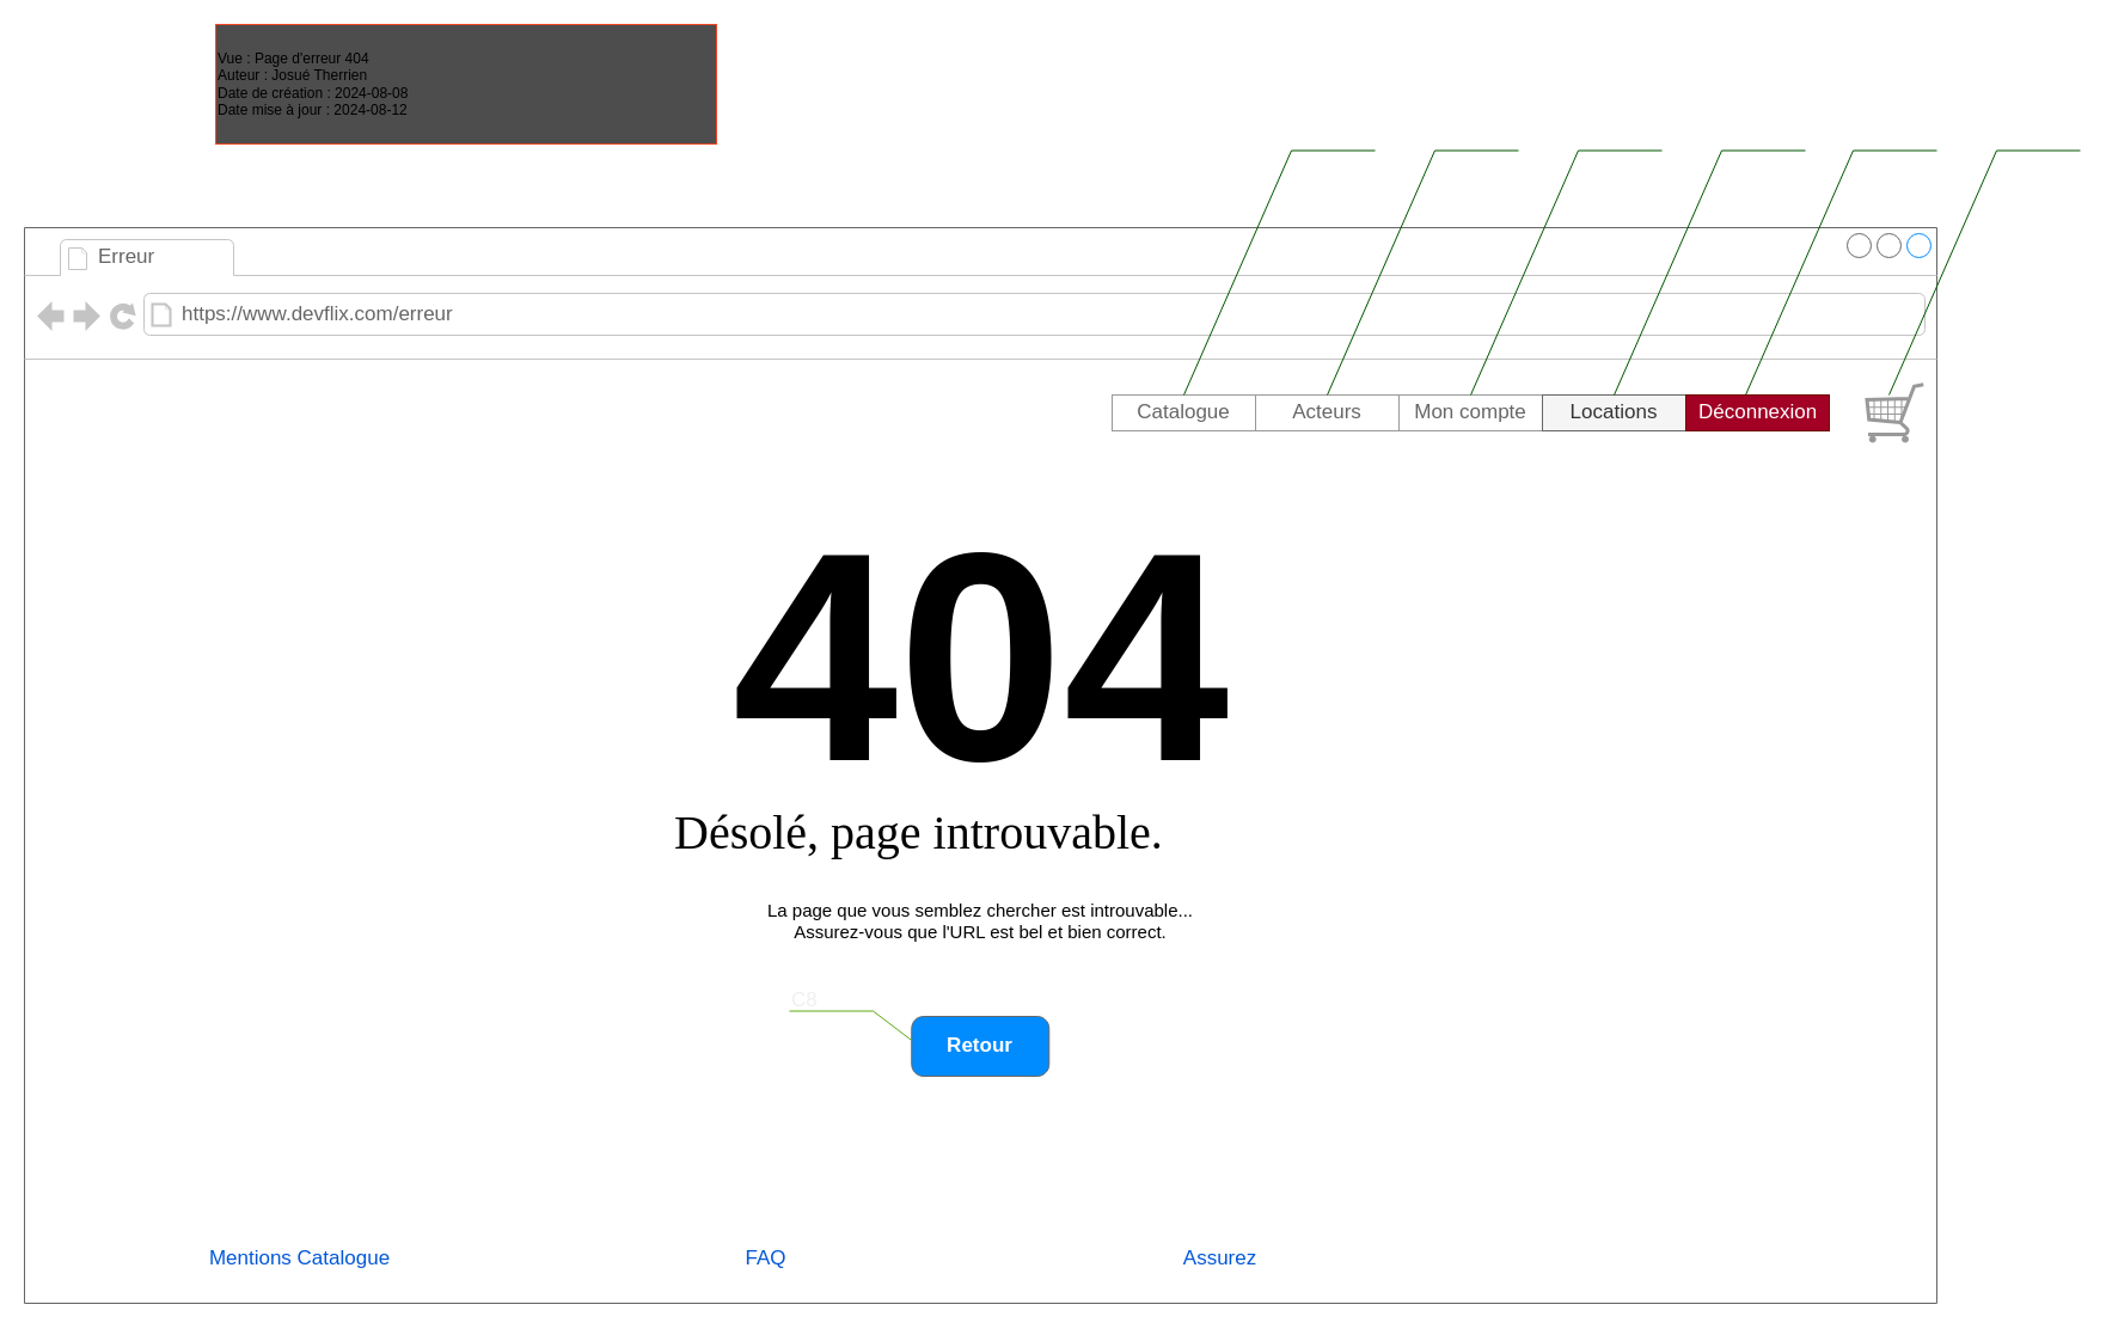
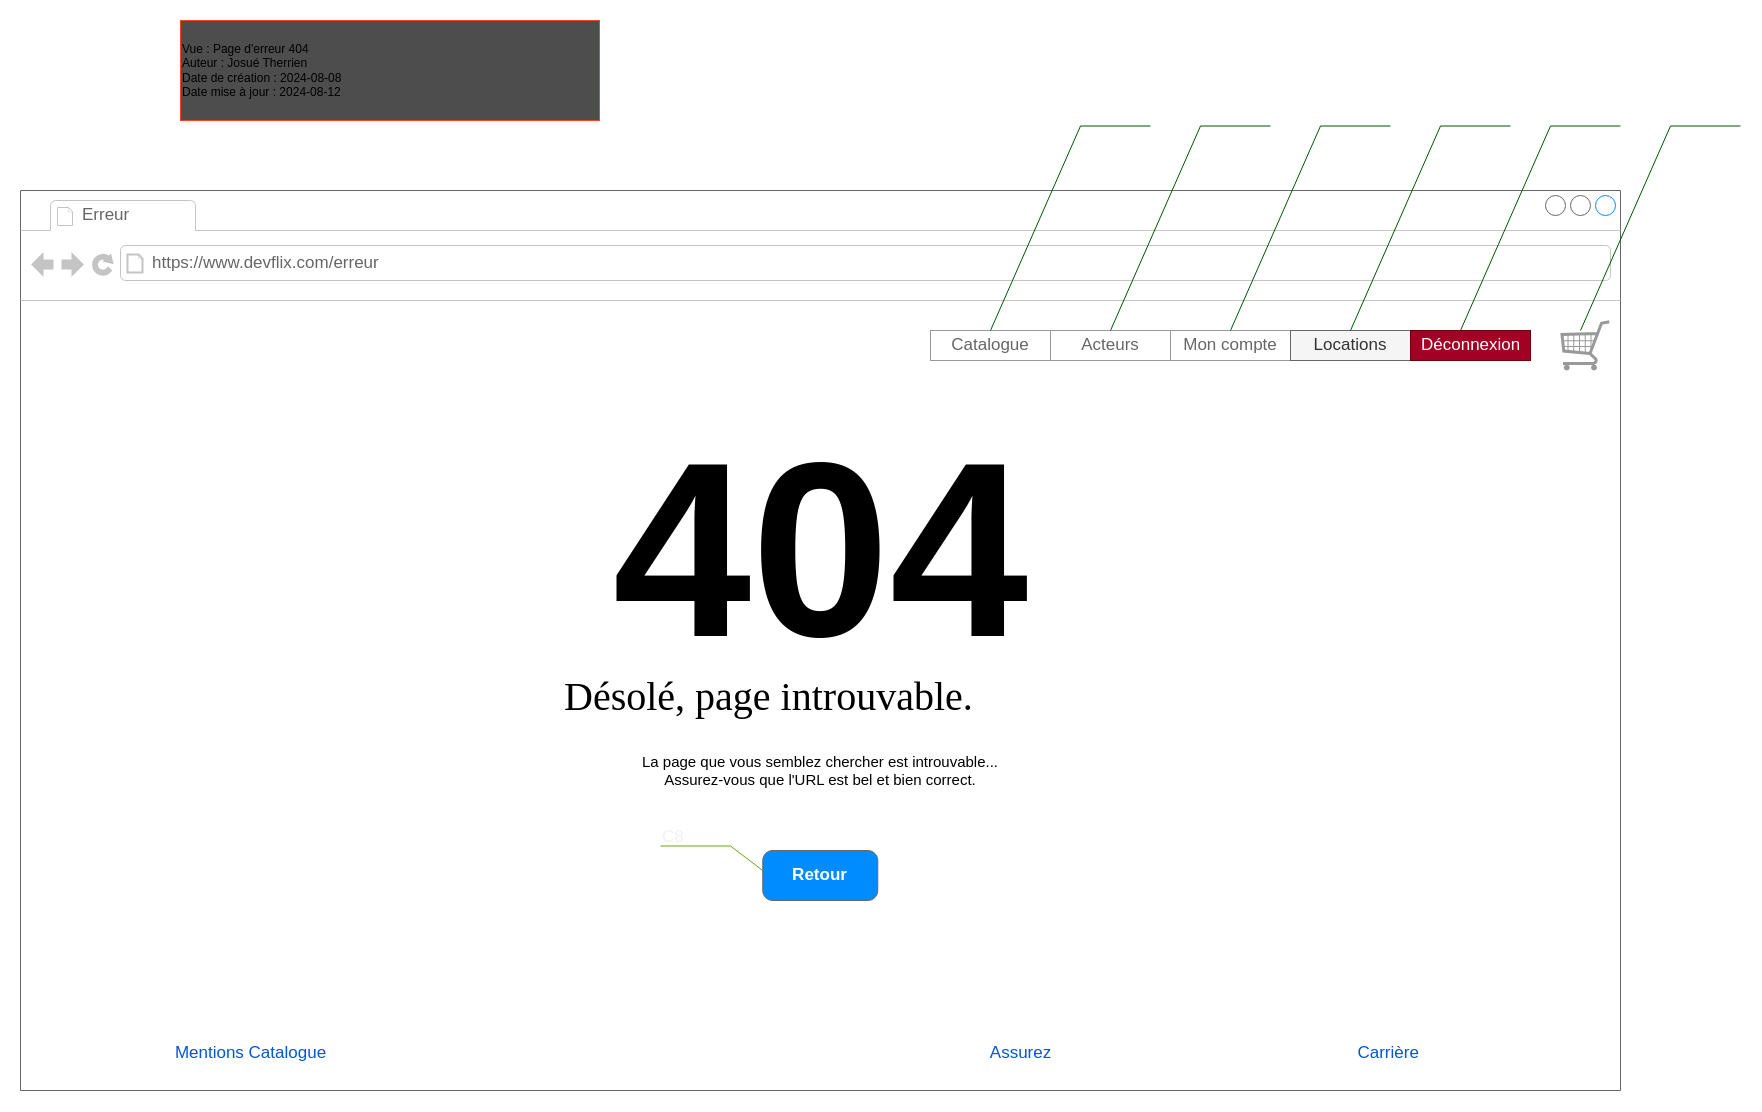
- <mxCell id="25" value="FAQ" style="fillColor=none;strokeColor=none;html=1;fontColor=#0057D8;align=center;verticalAlign=middle;fontStyle=0;fontSize=17;fontFamily=Helvetica;" parent="1" vertex="1"><mxGeometry x="515" y="1015" width="250" height="75" as="geometry" /></mxCell>
+ <mxCell id="27" value="Carrière&amp;nbsp;" style="fillColor=none;strokeColor=none;html=1;fontColor=#0057D8;align=center;verticalAlign=middle;fontStyle=0;fontSize=17;fontFamily=Helvetica;" parent="1" vertex="1"><mxGeometry x="1265" y="1015" width="250" height="75" as="geometry" /></mxCell>
